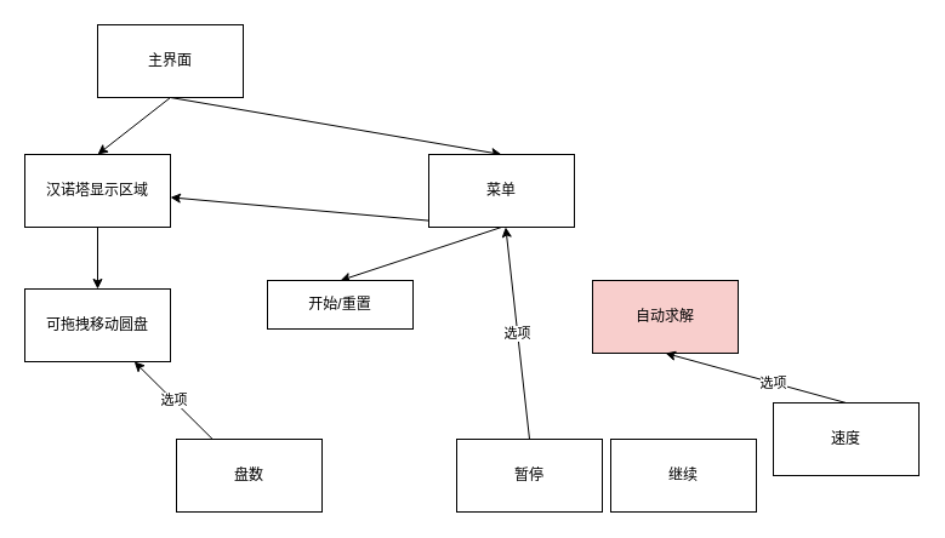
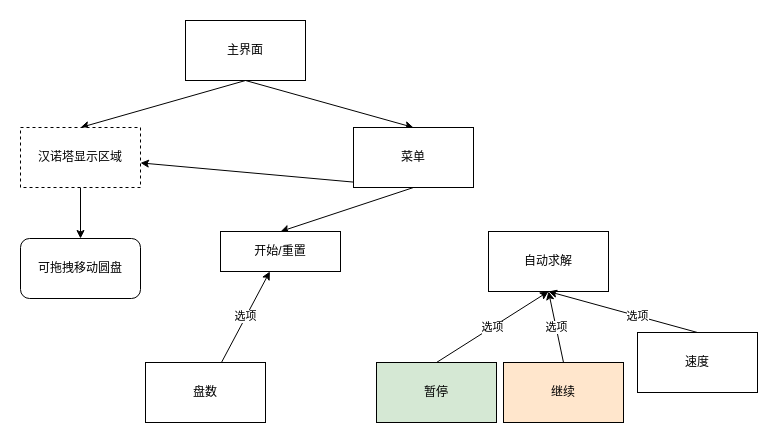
- <mxCell id="4" value="主界面" style="whiteSpace=wrap;html=1;" vertex="1" parent="1"><mxGeometry x="80" y="20" width="120" height="60" as="geometry" /></mxCell>
+ <mxCell id="4" value="主界面" style="whiteSpace=wrap;html=1;" vertex="1" parent="1"><mxGeometry x="185" y="20" width="120" height="60" as="geometry" /></mxCell>
- <mxCell id="6" value="汉诺塔显示区域" style="whiteSpace=wrap;html=1;" vertex="1" parent="1"><mxGeometry x="20" y="127" width="120" height="60" as="geometry" /></mxCell>
+ <mxCell id="6" value="汉诺塔显示区域" style="whiteSpace=wrap;html=1;dashed=1;" vertex="1" parent="1"><mxGeometry x="20" y="127" width="120" height="60" as="geometry" /></mxCell>
- <mxCell id="12" value="自动求解" style="whiteSpace=wrap;html=1;fillColor=#f8cecc;" vertex="1" parent="1"><mxGeometry x="488" y="231" width="120" height="60" as="geometry" /></mxCell>
+ <mxCell id="12" value="自动求解" style="whiteSpace=wrap;html=1;" vertex="1" parent="1"><mxGeometry x="488" y="231" width="120" height="60" as="geometry" /></mxCell>
- <mxCell id="11" value="可拖拽移动圆盘" style="whiteSpace=wrap;html=1;" vertex="1" parent="1"><mxGeometry x="20" y="238" width="120" height="60" as="geometry" /></mxCell>
+ <mxCell id="11" value="可拖拽移动圆盘" style="whiteSpace=wrap;html=1;rounded=1;" vertex="1" parent="1"><mxGeometry x="20" y="238" width="120" height="60" as="geometry" /></mxCell>
- <mxCell id="15" value="选项" style="edgeStyle=none;html=1;exitX=0.5;exitY=0;exitDx=0;exitDy=0;strokeColor=#000000;" edge="1" parent="1" source="16" target="9"><mxGeometry relative="1" as="geometry" /></mxCell>
+ <mxCell id="15" value="选项" style="edgeStyle=none;html=1;exitX=0.5;exitY=0;exitDx=0;exitDy=0;entryX=0.5;entryY=1;entryDx=0;entryDy=0;strokeColor=#000000;" edge="1" parent="1" source="16" target="12"><mxGeometry relative="1" as="geometry" /></mxCell>
+ <mxCell id="17" value="选项" style="edgeStyle=none;html=1;exitX=0.5;exitY=0;exitDx=0;exitDy=0;entryX=0.5;entryY=1;entryDx=0;entryDy=0;strokeColor=#000000;" edge="1" parent="1" source="18" target="12"><mxGeometry relative="1" as="geometry" /></mxCell>
- <mxCell id="13" value="选项" style="edgeStyle=none;html=1;strokeColor=#000000;" edge="1" parent="1" source="14" target="11"><mxGeometry relative="1" as="geometry" /></mxCell>
+ <mxCell id="13" value="选项" style="edgeStyle=none;html=1;strokeColor=#000000;" edge="1" parent="1" source="14" target="10"><mxGeometry relative="1" as="geometry" /></mxCell>
- <mxCell id="16" value="暂停" style="whiteSpace=wrap;html=1;" vertex="1" parent="1"><mxGeometry x="376" y="362" width="120" height="60" as="geometry" /></mxCell>
+ <mxCell id="16" value="暂停" style="whiteSpace=wrap;html=1;fillColor=#d5e8d4;" vertex="1" parent="1"><mxGeometry x="376" y="362" width="120" height="60" as="geometry" /></mxCell>
- <mxCell id="18" value="继续" style="whiteSpace=wrap;html=1;" vertex="1" parent="1"><mxGeometry x="503" y="362" width="120" height="60" as="geometry" /></mxCell>
+ <mxCell id="18" value="继续" style="whiteSpace=wrap;html=1;fillColor=#ffe6cc;" vertex="1" parent="1"><mxGeometry x="503" y="362" width="120" height="60" as="geometry" /></mxCell>
